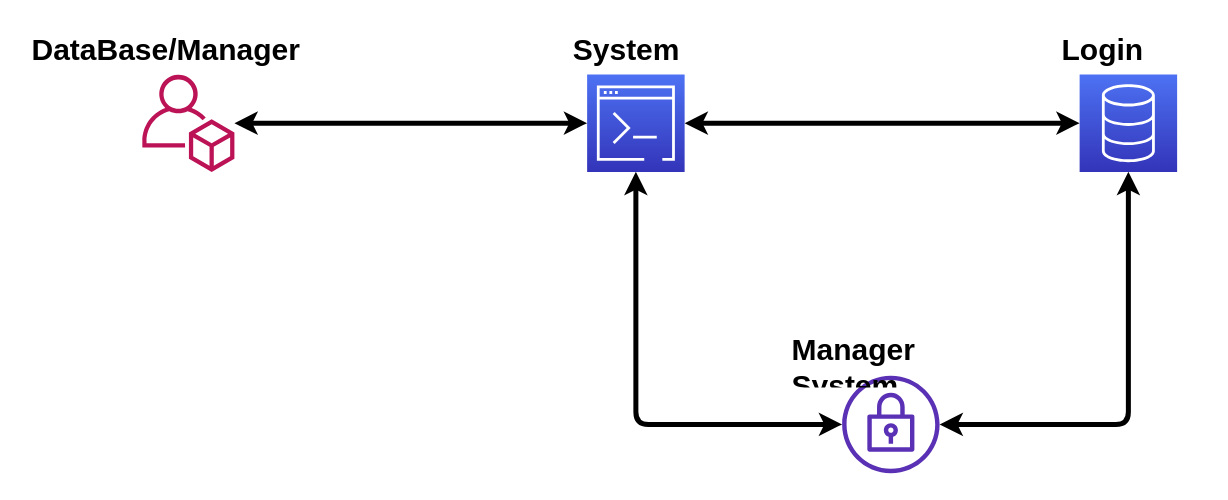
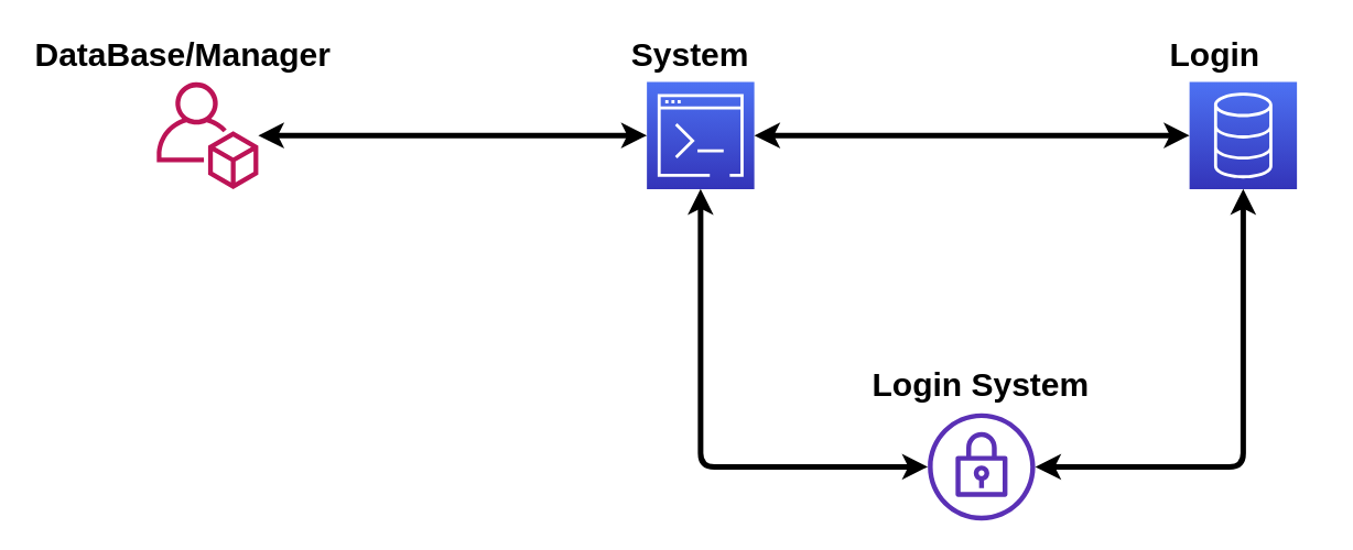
- <mxCell id="13" value="&lt;h1&gt;Manager System&lt;/h1&gt;" style="text;html=1;strokeColor=none;fillColor=none;spacing=5;spacingTop=-20;whiteSpace=wrap;overflow=hidden;rounded=0;" vertex="1" parent="1"><mxGeometry x="627.5" y="260" width="169" height="50" as="geometry" /></mxCell>
+ <mxCell id="13" value="&lt;h1&gt;Login System&lt;/h1&gt;" style="text;html=1;strokeColor=none;fillColor=none;spacing=5;spacingTop=-20;whiteSpace=wrap;overflow=hidden;rounded=0;" vertex="1" parent="1"><mxGeometry x="627.5" y="260" width="169" height="50" as="geometry" /></mxCell>
